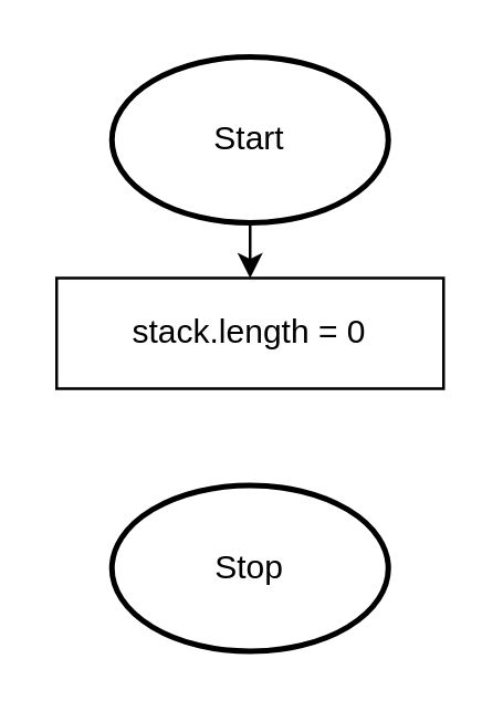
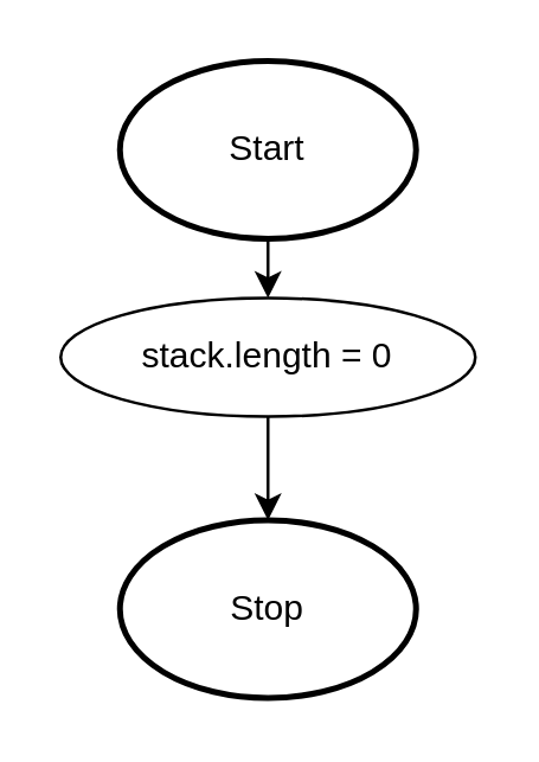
- <mxCell id="4" value="stack.length = 0" style="rounded=0;whiteSpace=wrap;html=1;" parent="1" vertex="1"><mxGeometry x="20" y="100" width="140" height="40" as="geometry" /></mxCell>
+ <mxCell id="4" value="stack.length = 0" style="ellipse;whiteSpace=wrap;html=1;" parent="1" vertex="1"><mxGeometry x="20" y="100" width="140" height="40" as="geometry" /></mxCell>
+ <mxCell id="3" style="edgeStyle=none;html=1;exitX=0.5;exitY=1;exitDx=0;exitDy=0;entryX=0.5;entryY=0;entryDx=0;entryDy=0;entryPerimeter=0;" parent="1" source="4" target="2" edge="1"><mxGeometry relative="1" as="geometry" /></mxCell>
